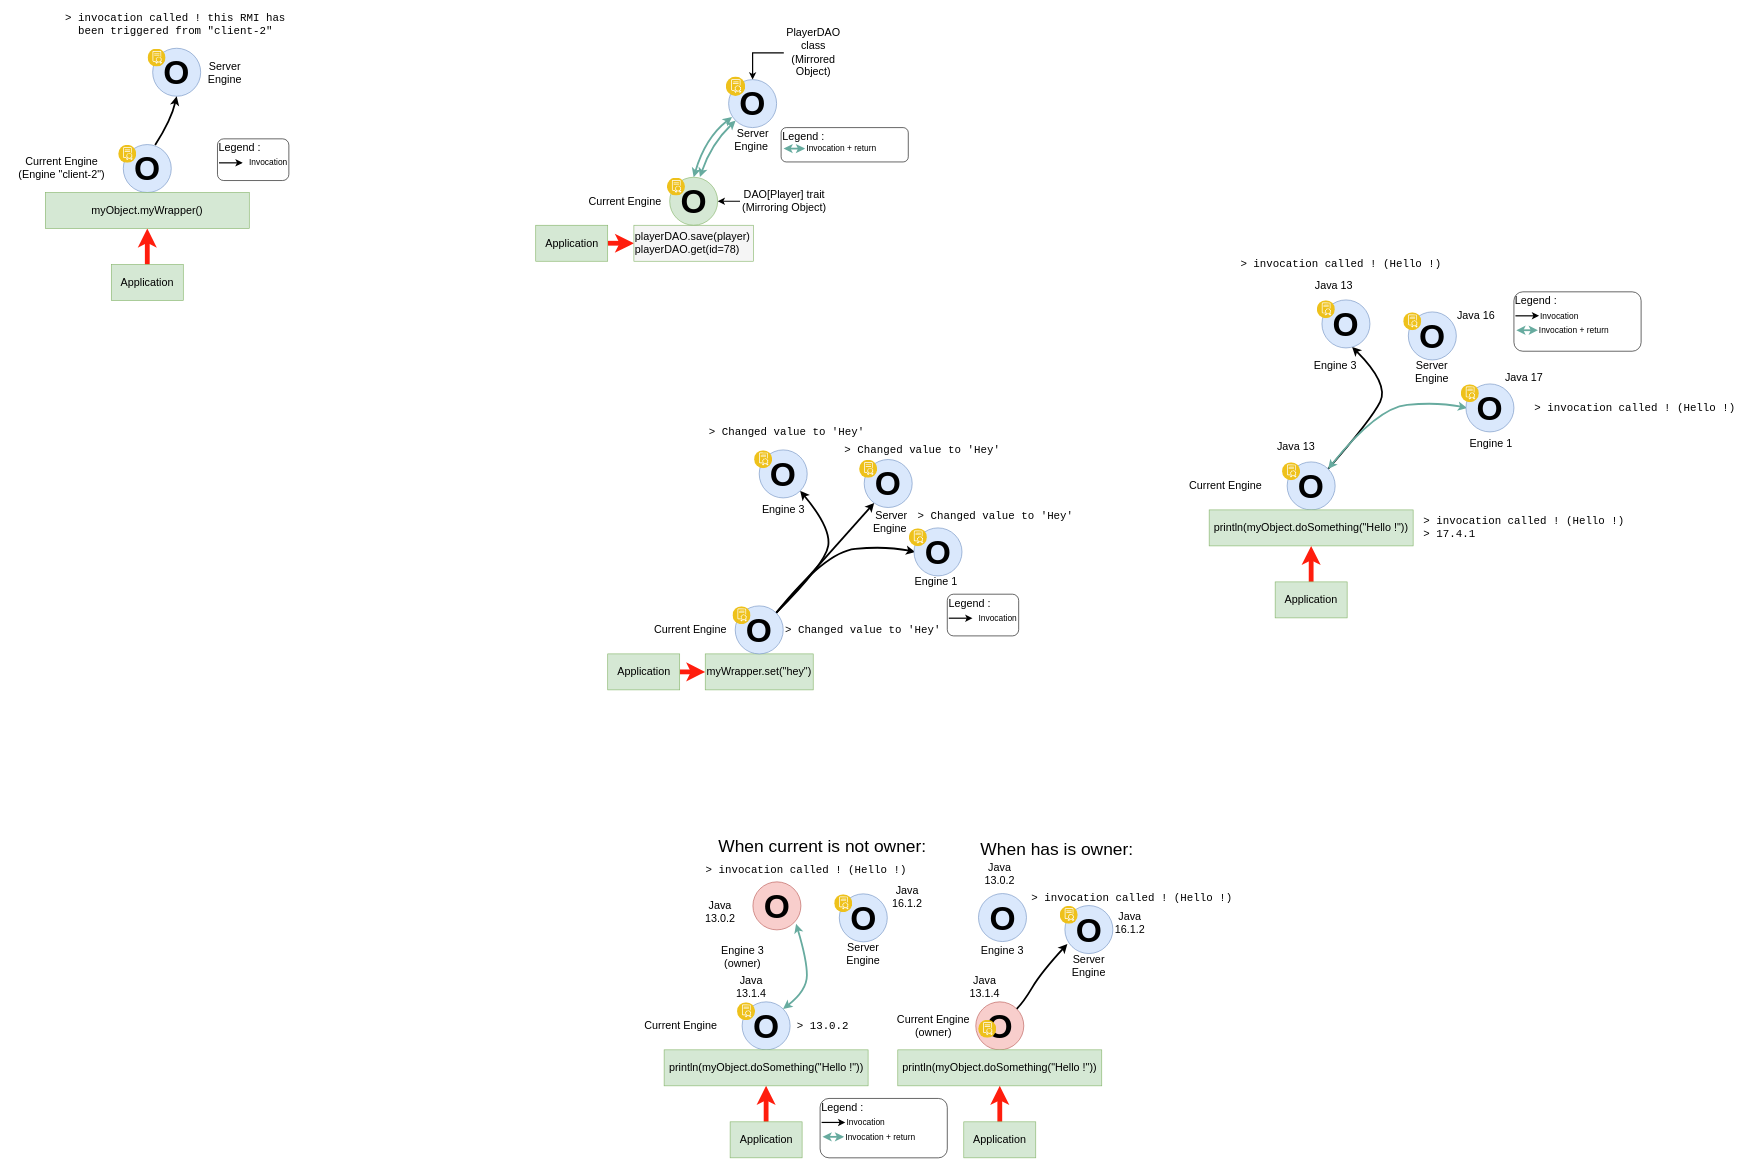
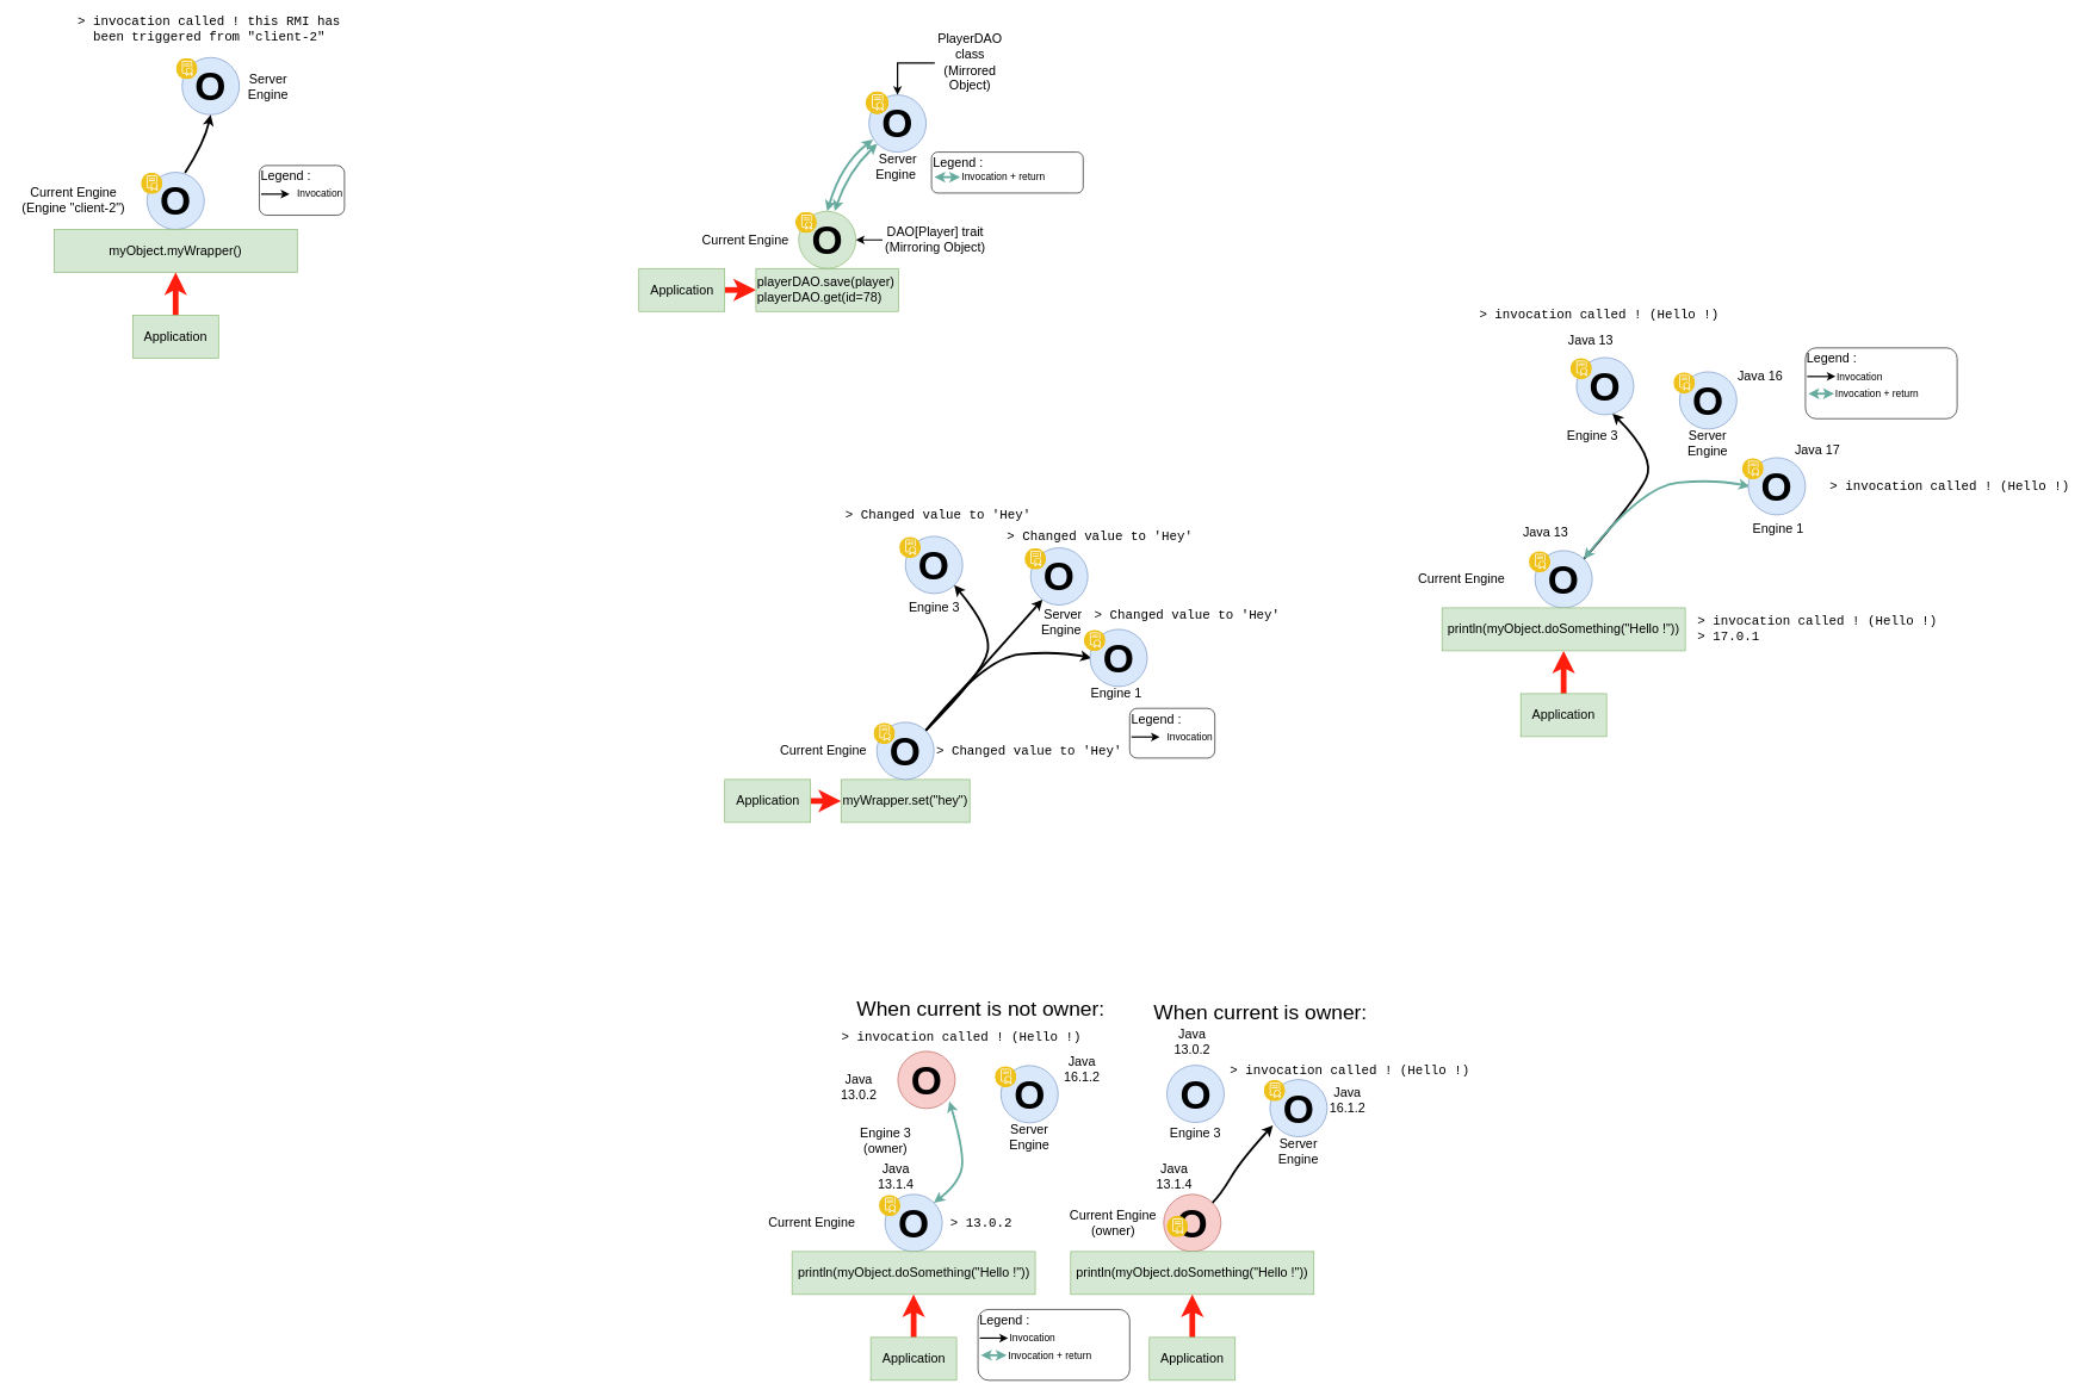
- <mxCell id="99" value="&lt;div style=&quot;&quot;&gt;&lt;span&gt;playerDAO.save(player)&lt;/span&gt;&lt;/div&gt;playerDAO.get(id=78)" style="rounded=0;whiteSpace=wrap;html=1;fontFamily=Helvetica;fontSize=18;fillColor=#f5f5f5;strokeColor=#82b366;align=left;" parent="1" vertex="1"><mxGeometry x="1056.12" y="374.5" width="199.25" height="60" as="geometry" /></mxCell>
+ <mxCell id="99" value="&lt;div style=&quot;&quot;&gt;&lt;span&gt;playerDAO.save(player)&lt;/span&gt;&lt;/div&gt;playerDAO.get(id=78)" style="rounded=0;whiteSpace=wrap;html=1;fontFamily=Helvetica;fontSize=18;fillColor=#d5e8d4;strokeColor=#82b366;align=left;" parent="1" vertex="1"><mxGeometry x="1056.12" y="374.5" width="199.25" height="60" as="geometry" /></mxCell>
- <mxCell id="23" value="&amp;gt; invocation called ! (Hello !)&lt;br&gt;&lt;div style=&quot;text-align: left&quot;&gt;&lt;span&gt;&amp;gt; 17.4.1&lt;/span&gt;&lt;/div&gt;" style="text;html=1;strokeColor=none;fillColor=none;align=center;verticalAlign=middle;whiteSpace=wrap;rounded=0;fontSize=18;fontFamily=Courier New;" parent="1" vertex="1"><mxGeometry x="2370" y="859" width="340" height="40" as="geometry" /></mxCell>
+ <mxCell id="23" value="&amp;gt; invocation called ! (Hello !)&lt;br&gt;&lt;div style=&quot;text-align: left&quot;&gt;&lt;span&gt;&amp;gt; 17.0.1&lt;/span&gt;&lt;/div&gt;" style="text;html=1;strokeColor=none;fillColor=none;align=center;verticalAlign=middle;whiteSpace=wrap;rounded=0;fontSize=18;fontFamily=Courier New;" parent="1" vertex="1"><mxGeometry x="2370" y="859" width="340" height="40" as="geometry" /></mxCell>
- <mxCell id="72" value="When has is owner:&amp;nbsp;" style="text;html=1;align=center;verticalAlign=middle;resizable=0;points=[];autosize=1;strokeColor=none;fillColor=none;fontSize=29;" parent="1" vertex="1"><mxGeometry x="1605" y="1395" width="320" height="40" as="geometry" /></mxCell>
+ <mxCell id="72" value="When current is owner:&amp;nbsp;" style="text;html=1;align=center;verticalAlign=middle;resizable=0;points=[];autosize=1;strokeColor=none;fillColor=none;fontSize=29;" parent="1" vertex="1"><mxGeometry x="1605" y="1395" width="320" height="40" as="geometry" /></mxCell>
